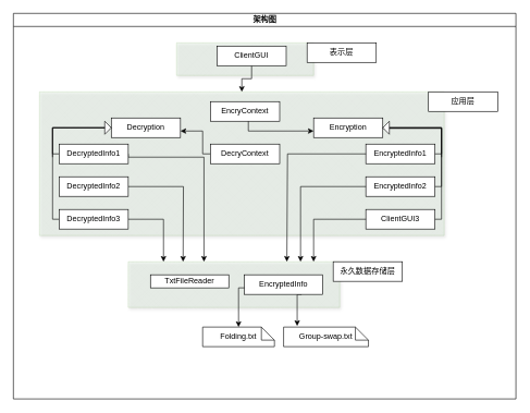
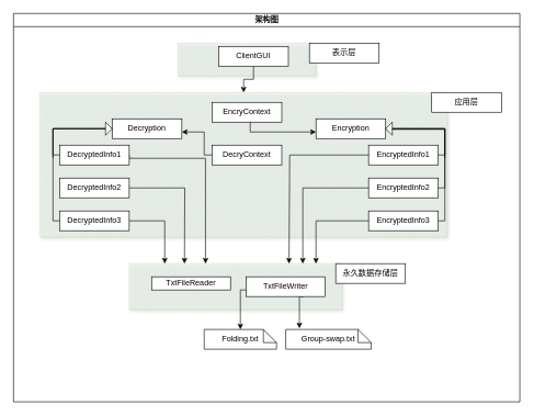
- <mxCell id="34" value="ClientGUI3" style="rounded=0;whiteSpace=wrap;html=1;shadow=0;" vertex="1" parent="30"><mxGeometry y="135" width="106" height="30" as="geometry" /></mxCell>
+ <mxCell id="34" value="EncryptedInfo3" style="rounded=0;whiteSpace=wrap;html=1;shadow=0;" vertex="1" parent="30"><mxGeometry y="135" width="106" height="30" as="geometry" /></mxCell>
- <mxCell id="41" value="EncryptedInfo" style="rounded=0;whiteSpace=wrap;html=1;shadow=0;" vertex="1" parent="2"><mxGeometry x="354" y="400" width="120" height="30" as="geometry" /></mxCell>
+ <mxCell id="41" value="TxtFileWriter" style="rounded=0;whiteSpace=wrap;html=1;shadow=0;" vertex="1" parent="2"><mxGeometry x="354" y="400" width="120" height="30" as="geometry" /></mxCell>
